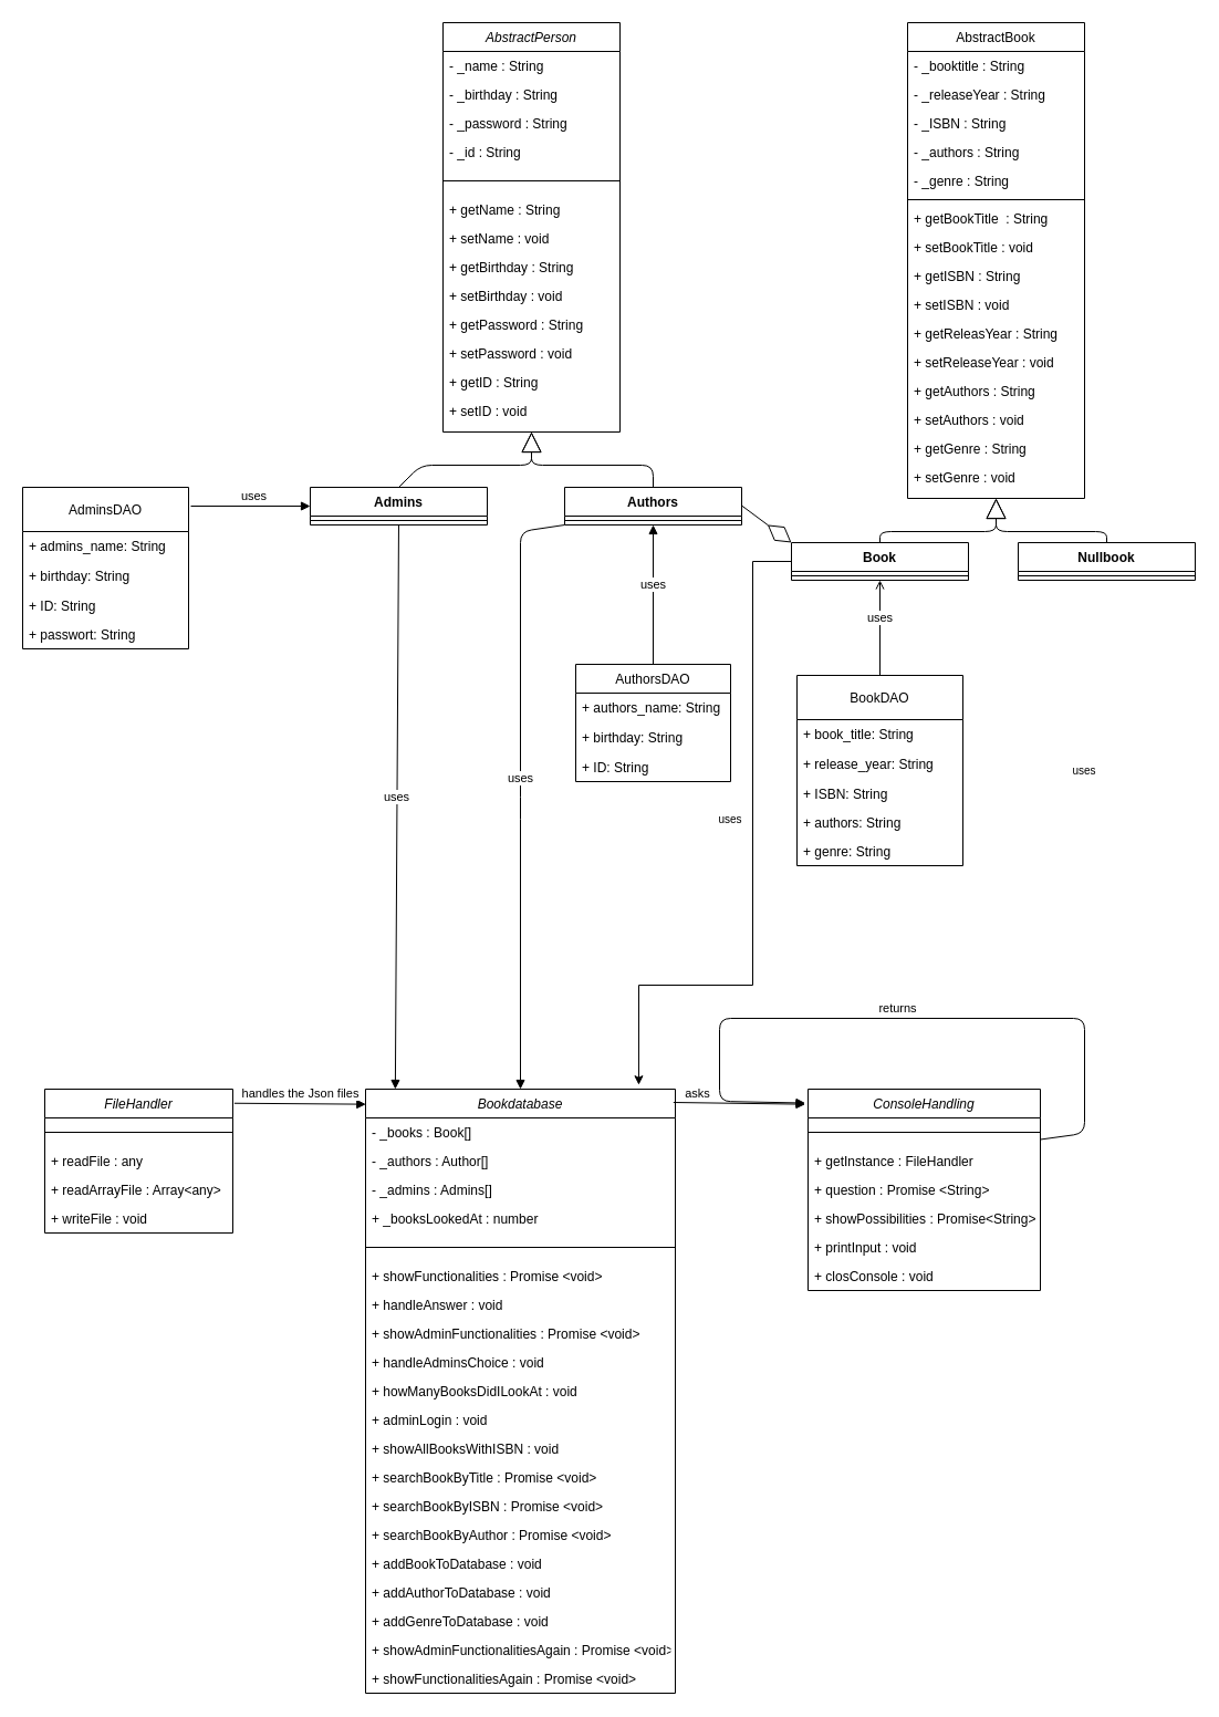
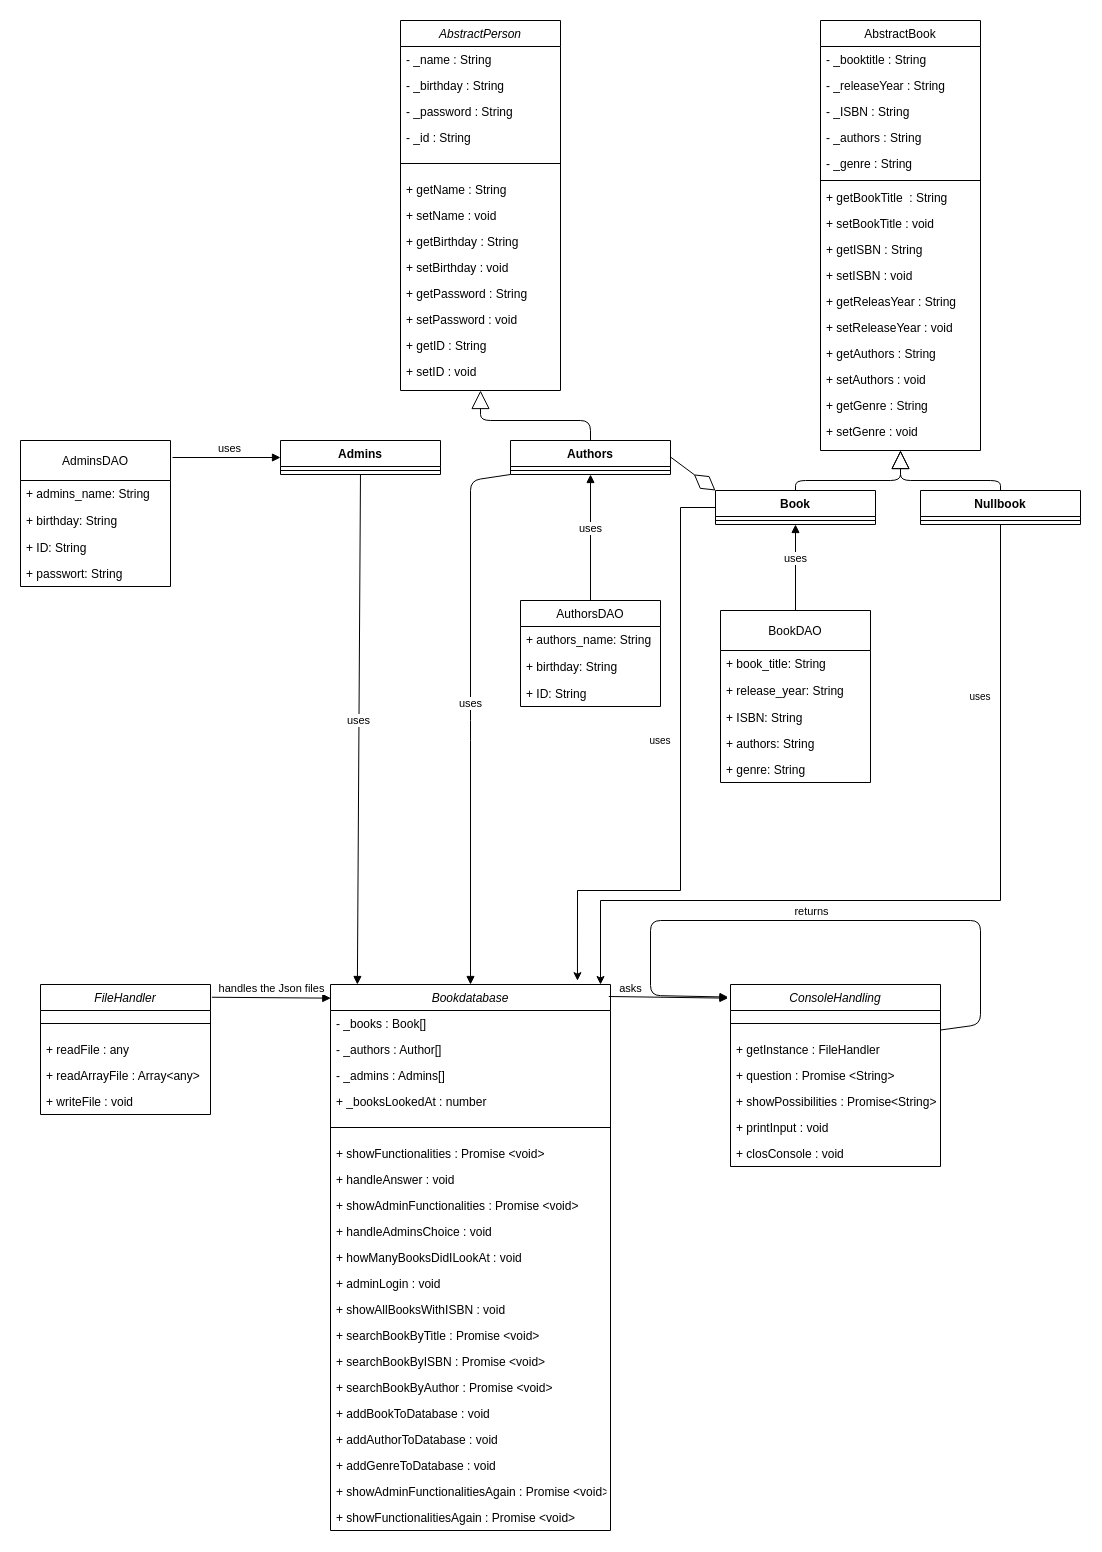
- <mxCell id="92" value="Extends" style="endArrow=block;endSize=16;endFill=0;html=1;exitX=0.5;exitY=0;exitDx=0;exitDy=0;entryX=0.5;entryY=1;entryDx=0;entryDy=0;noLabel=1;fontColor=none;" parent="1" source="33" target="2" edge="1"><mxGeometry width="160" relative="1" as="geometry"><mxPoint x="690" y="420" as="sourcePoint" /><mxPoint x="850" y="420" as="targetPoint" /><Array as="points"><mxPoint x="380" y="420" /><mxPoint x="480" y="420" /></Array></mxGeometry></mxCell>
- <mxCell id="98" value="uses" style="html=1;verticalAlign=bottom;endArrow=open;fontColor=none;exitX=0.5;exitY=0;exitDx=0;exitDy=0;entryX=0.5;entryY=1;entryDx=0;entryDy=0;" parent="1" source="65" target="41" edge="1"><mxGeometry width="80" relative="1" as="geometry"><mxPoint x="370" y="580" as="sourcePoint" /><mxPoint x="450" y="580" as="targetPoint" /></mxGeometry></mxCell>
+ <mxCell id="98" value="uses" style="html=1;verticalAlign=bottom;endArrow=block;fontColor=none;exitX=0.5;exitY=0;exitDx=0;exitDy=0;entryX=0.5;entryY=1;entryDx=0;entryDy=0;" parent="1" source="65" target="41" edge="1"><mxGeometry width="80" relative="1" as="geometry"><mxPoint x="370" y="580" as="sourcePoint" /><mxPoint x="450" y="580" as="targetPoint" /></mxGeometry></mxCell>
+ <mxCell id="37" style="edgeStyle=orthogonalEdgeStyle;rounded=0;orthogonalLoop=1;jettySize=auto;html=1;" edge="1" parent="1" source="38" target="71"><mxGeometry relative="1" as="geometry"><mxPoint x="1000" y="870" as="targetPoint" /><Array as="points"><mxPoint x="1000" y="900" /><mxPoint x="600" y="900" /></Array></mxGeometry></mxCell>
